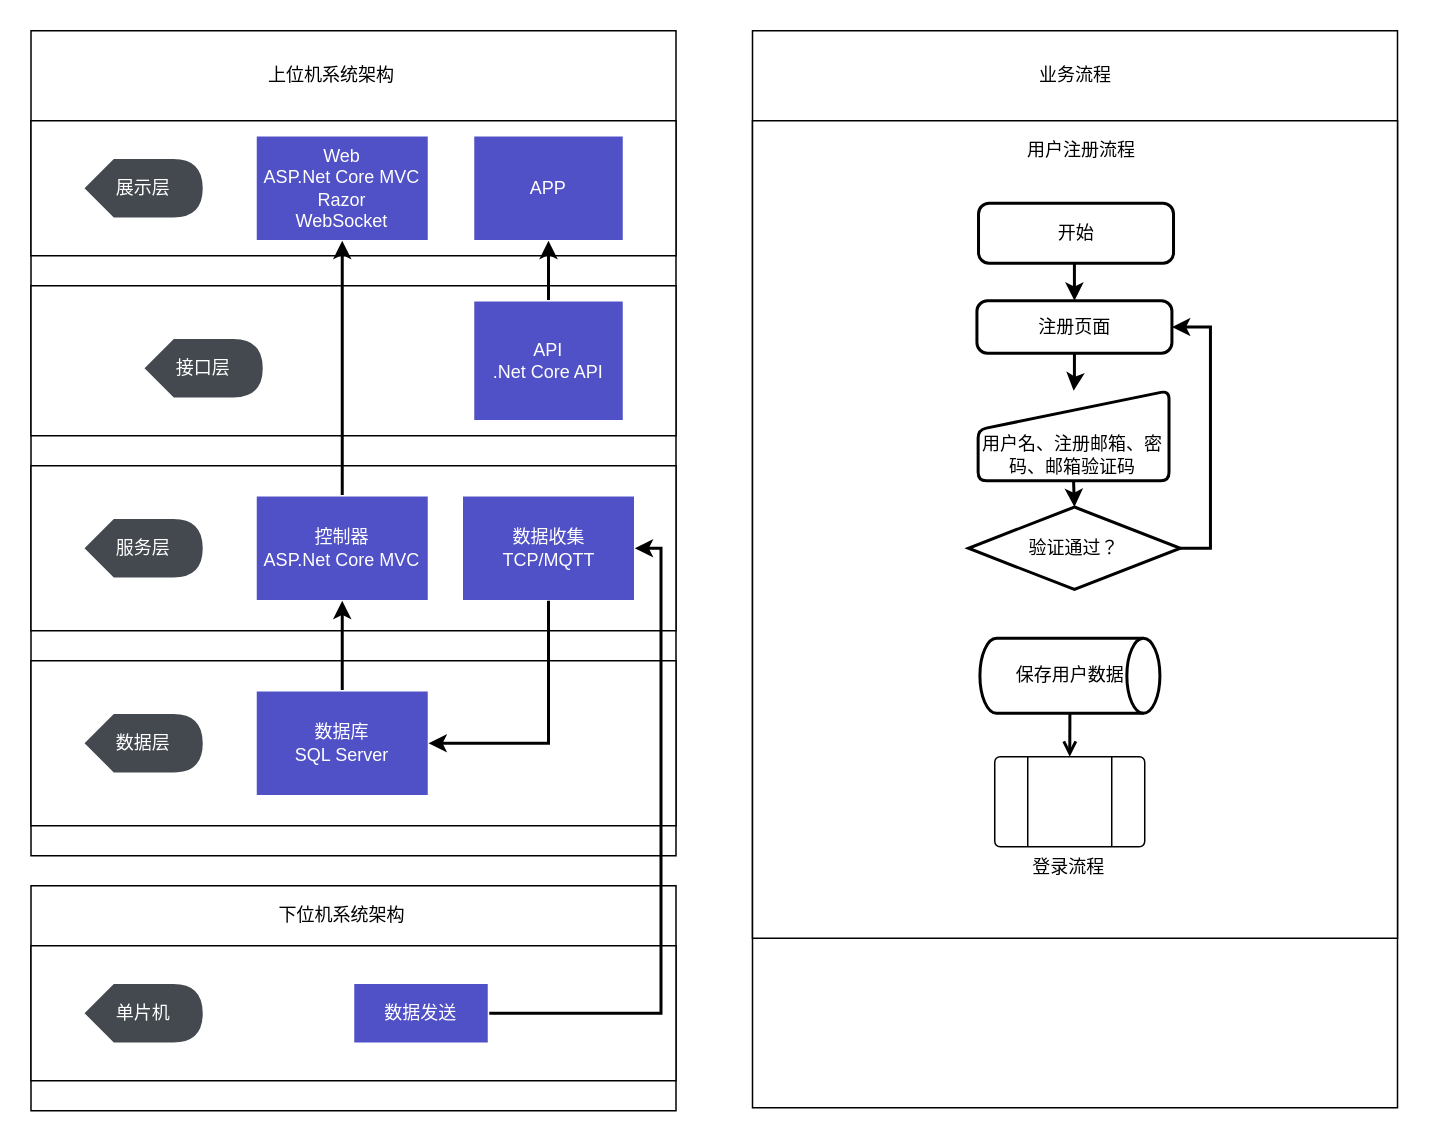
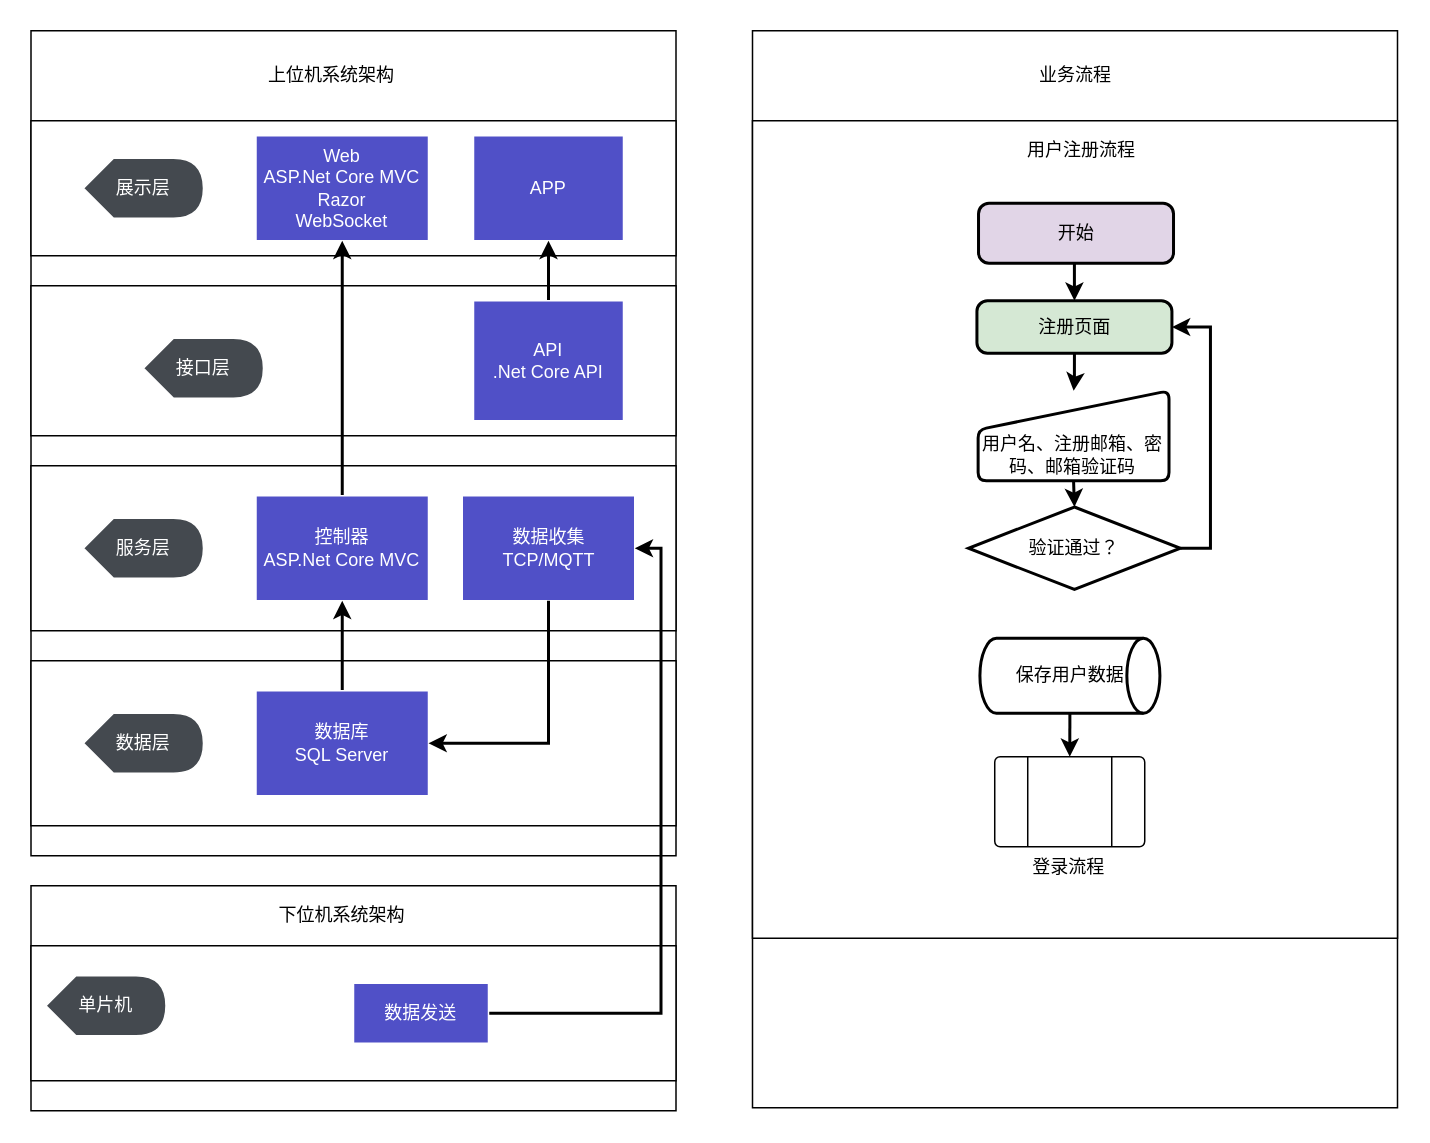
- <mxCell id="41" value="开始" style="rounded=1;whiteSpace=wrap;html=1;absoluteArcSize=1;arcSize=14;strokeWidth=2;align=center;" vertex="1" parent="1"><mxGeometry x="651.68" y="135" width="130" height="40" as="geometry" /></mxCell>
+ <mxCell id="41" value="开始" style="rounded=1;whiteSpace=wrap;html=1;absoluteArcSize=1;arcSize=14;strokeWidth=2;align=center;fillColor=#e1d5e7;" vertex="1" parent="1"><mxGeometry x="651.68" y="135" width="130" height="40" as="geometry" /></mxCell>
- <mxCell id="39" value="注册页面" style="rounded=1;whiteSpace=wrap;html=1;absoluteArcSize=1;arcSize=14;strokeWidth=2;align=center;" vertex="1" parent="1"><mxGeometry x="650.62" y="200" width="130" height="35" as="geometry" /></mxCell>
+ <mxCell id="39" value="注册页面" style="rounded=1;whiteSpace=wrap;html=1;absoluteArcSize=1;arcSize=14;strokeWidth=2;align=center;fillColor=#d5e8d4;" vertex="1" parent="1"><mxGeometry x="650.62" y="200" width="130" height="35" as="geometry" /></mxCell>
- <mxCell id="36" style="edgeStyle=orthogonalEdgeStyle;rounded=0;orthogonalLoop=1;jettySize=auto;html=1;exitX=0.5;exitY=1;exitDx=0;exitDy=0;exitPerimeter=0;entryX=0.5;entryY=0;entryDx=0;entryDy=0;strokeWidth=2;endArrow=open;" edge="1" parent="1" source="37" target="42"><mxGeometry relative="1" as="geometry" /></mxCell>
+ <mxCell id="36" style="edgeStyle=orthogonalEdgeStyle;rounded=0;orthogonalLoop=1;jettySize=auto;html=1;exitX=0.5;exitY=1;exitDx=0;exitDy=0;exitPerimeter=0;entryX=0.5;entryY=0;entryDx=0;entryDy=0;strokeWidth=2;" edge="1" parent="1" source="37" target="42"><mxGeometry relative="1" as="geometry" /></mxCell>
- <mxCell id="25" value="单片机" style="shape=display;whiteSpace=wrap;html=1;fillColor=#44494F;strokeColor=#ffffff;fontColor=#FFFFFF;" parent="1" vertex="1"><mxGeometry x="55" y="655" width="80" height="40" as="geometry" /></mxCell>
+ <mxCell id="25" value="单片机" style="shape=display;whiteSpace=wrap;html=1;fillColor=#44494F;strokeColor=#ffffff;fontColor=#FFFFFF;" parent="1" vertex="1"><mxGeometry x="30" y="650" width="80" height="40" as="geometry" /></mxCell>
